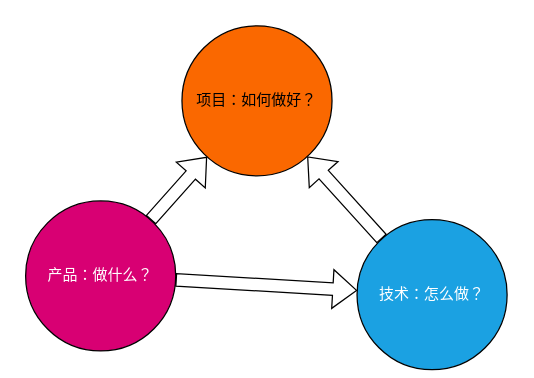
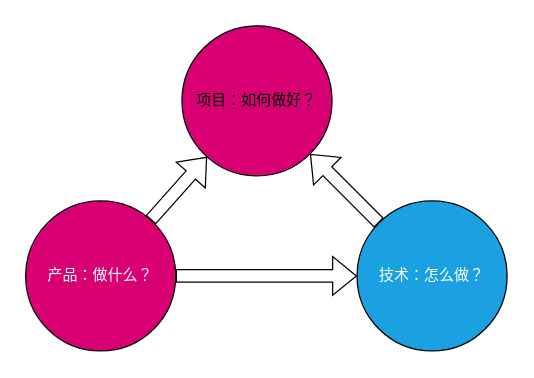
- <mxCell id="7" value="项目：如何做好？" style="ellipse;whiteSpace=wrap;html=1;aspect=fixed;fillColor=#fa6800;fontColor=#000000;strokeColor=#000000;" vertex="1" parent="1"><mxGeometry x="145" y="20" width="120" height="120" as="geometry" /></mxCell>
+ <mxCell id="7" value="项目：如何做好？" style="ellipse;whiteSpace=wrap;html=1;aspect=fixed;fillColor=#d80073;fontColor=#000000;strokeColor=#000000;" vertex="1" parent="1"><mxGeometry x="145" y="20" width="120" height="120" as="geometry" /></mxCell>
- <mxCell id="6" value="技术：怎么做？" style="ellipse;whiteSpace=wrap;html=1;aspect=fixed;fillColor=#1ba1e2;fontColor=#ffffff;strokeColor=#000000;" vertex="1" parent="1"><mxGeometry x="285" y="175" width="120" height="120" as="geometry" /></mxCell>
+ <mxCell id="6" value="技术：怎么做？" style="ellipse;whiteSpace=wrap;html=1;aspect=fixed;fillColor=#1ba1e2;fontColor=#ffffff;strokeColor=#000000;" vertex="1" parent="1"><mxGeometry x="285" y="160" width="120" height="120" as="geometry" /></mxCell>
